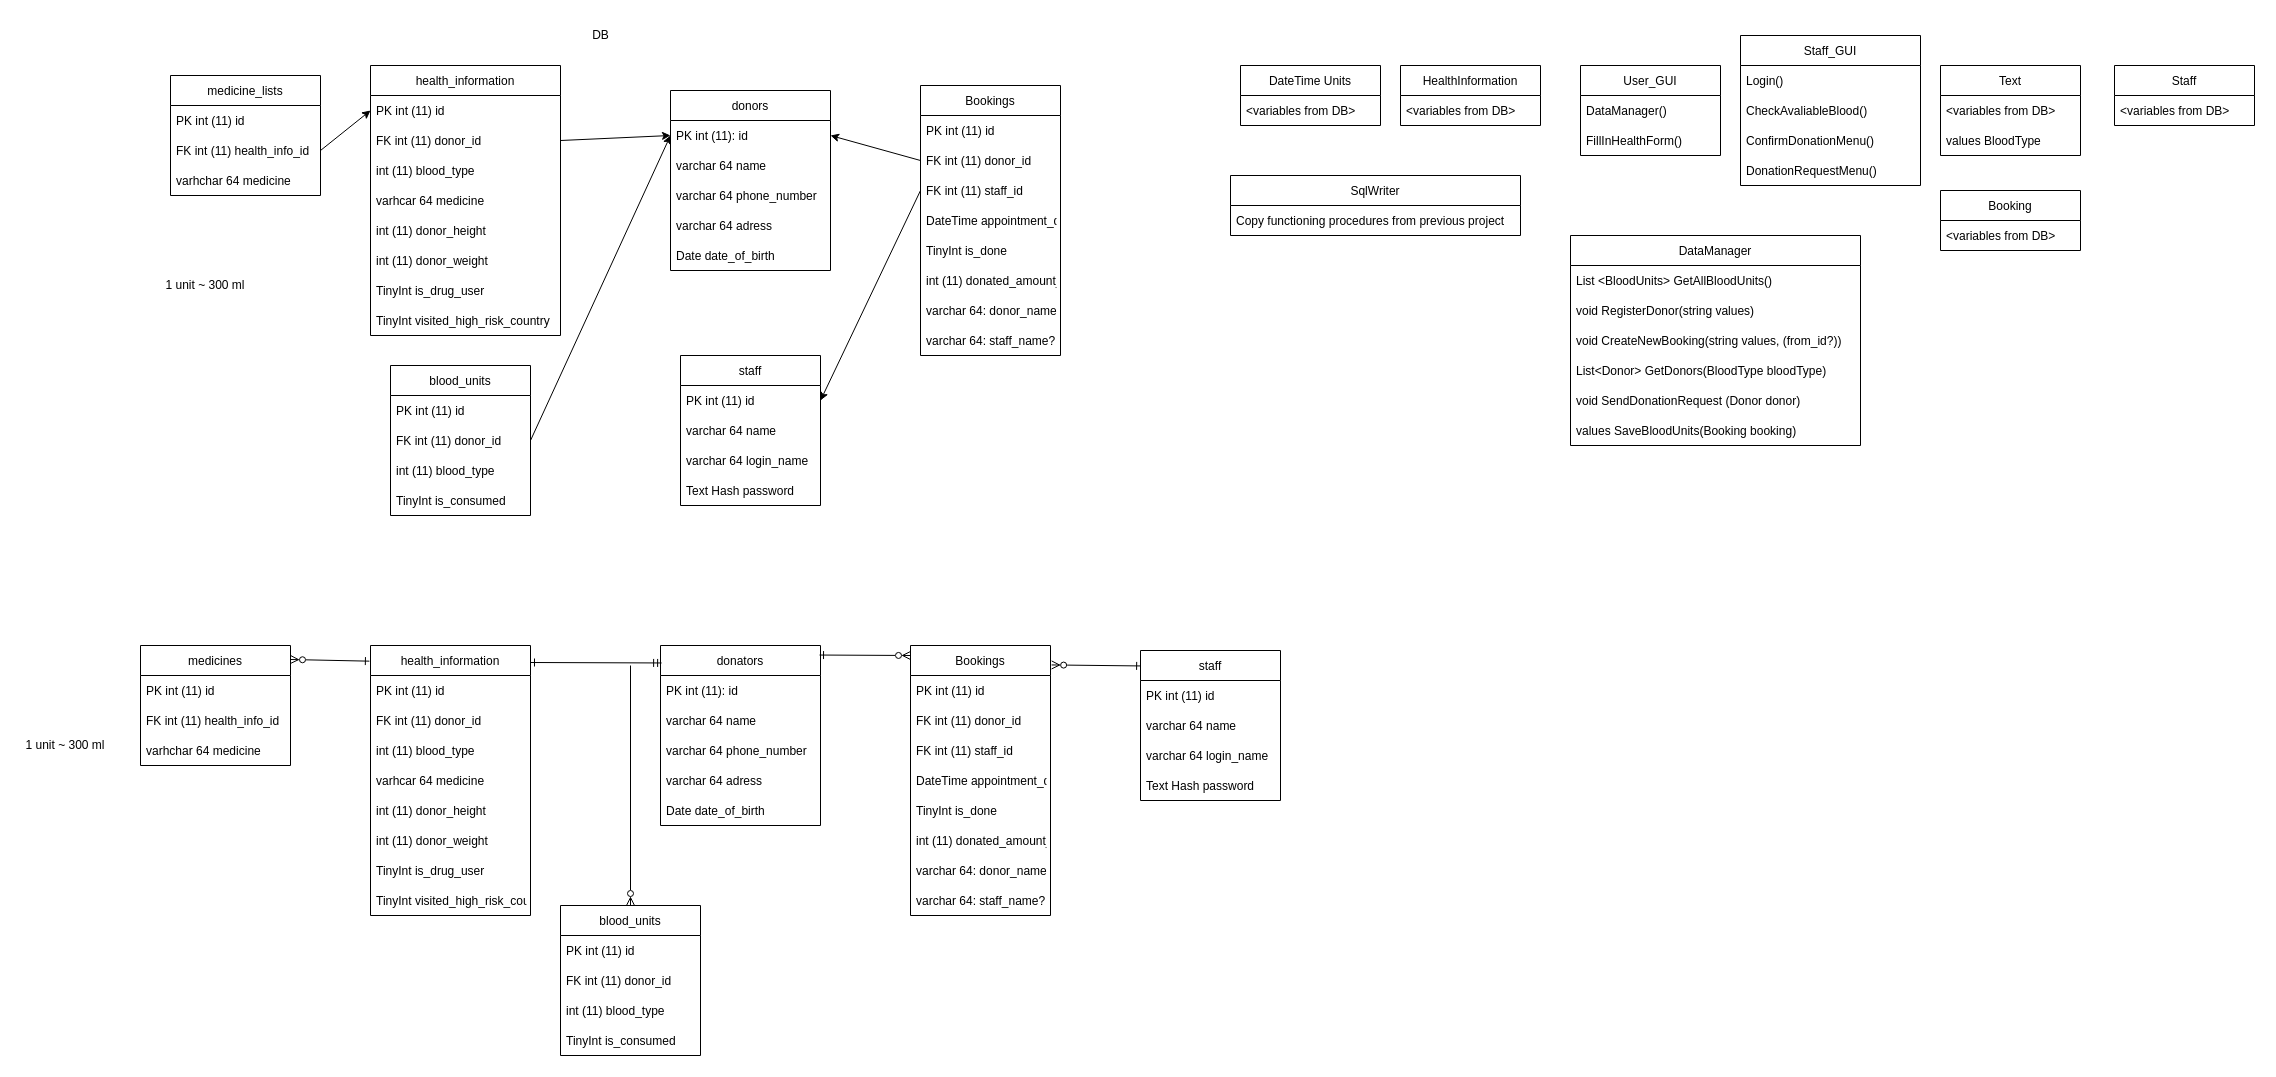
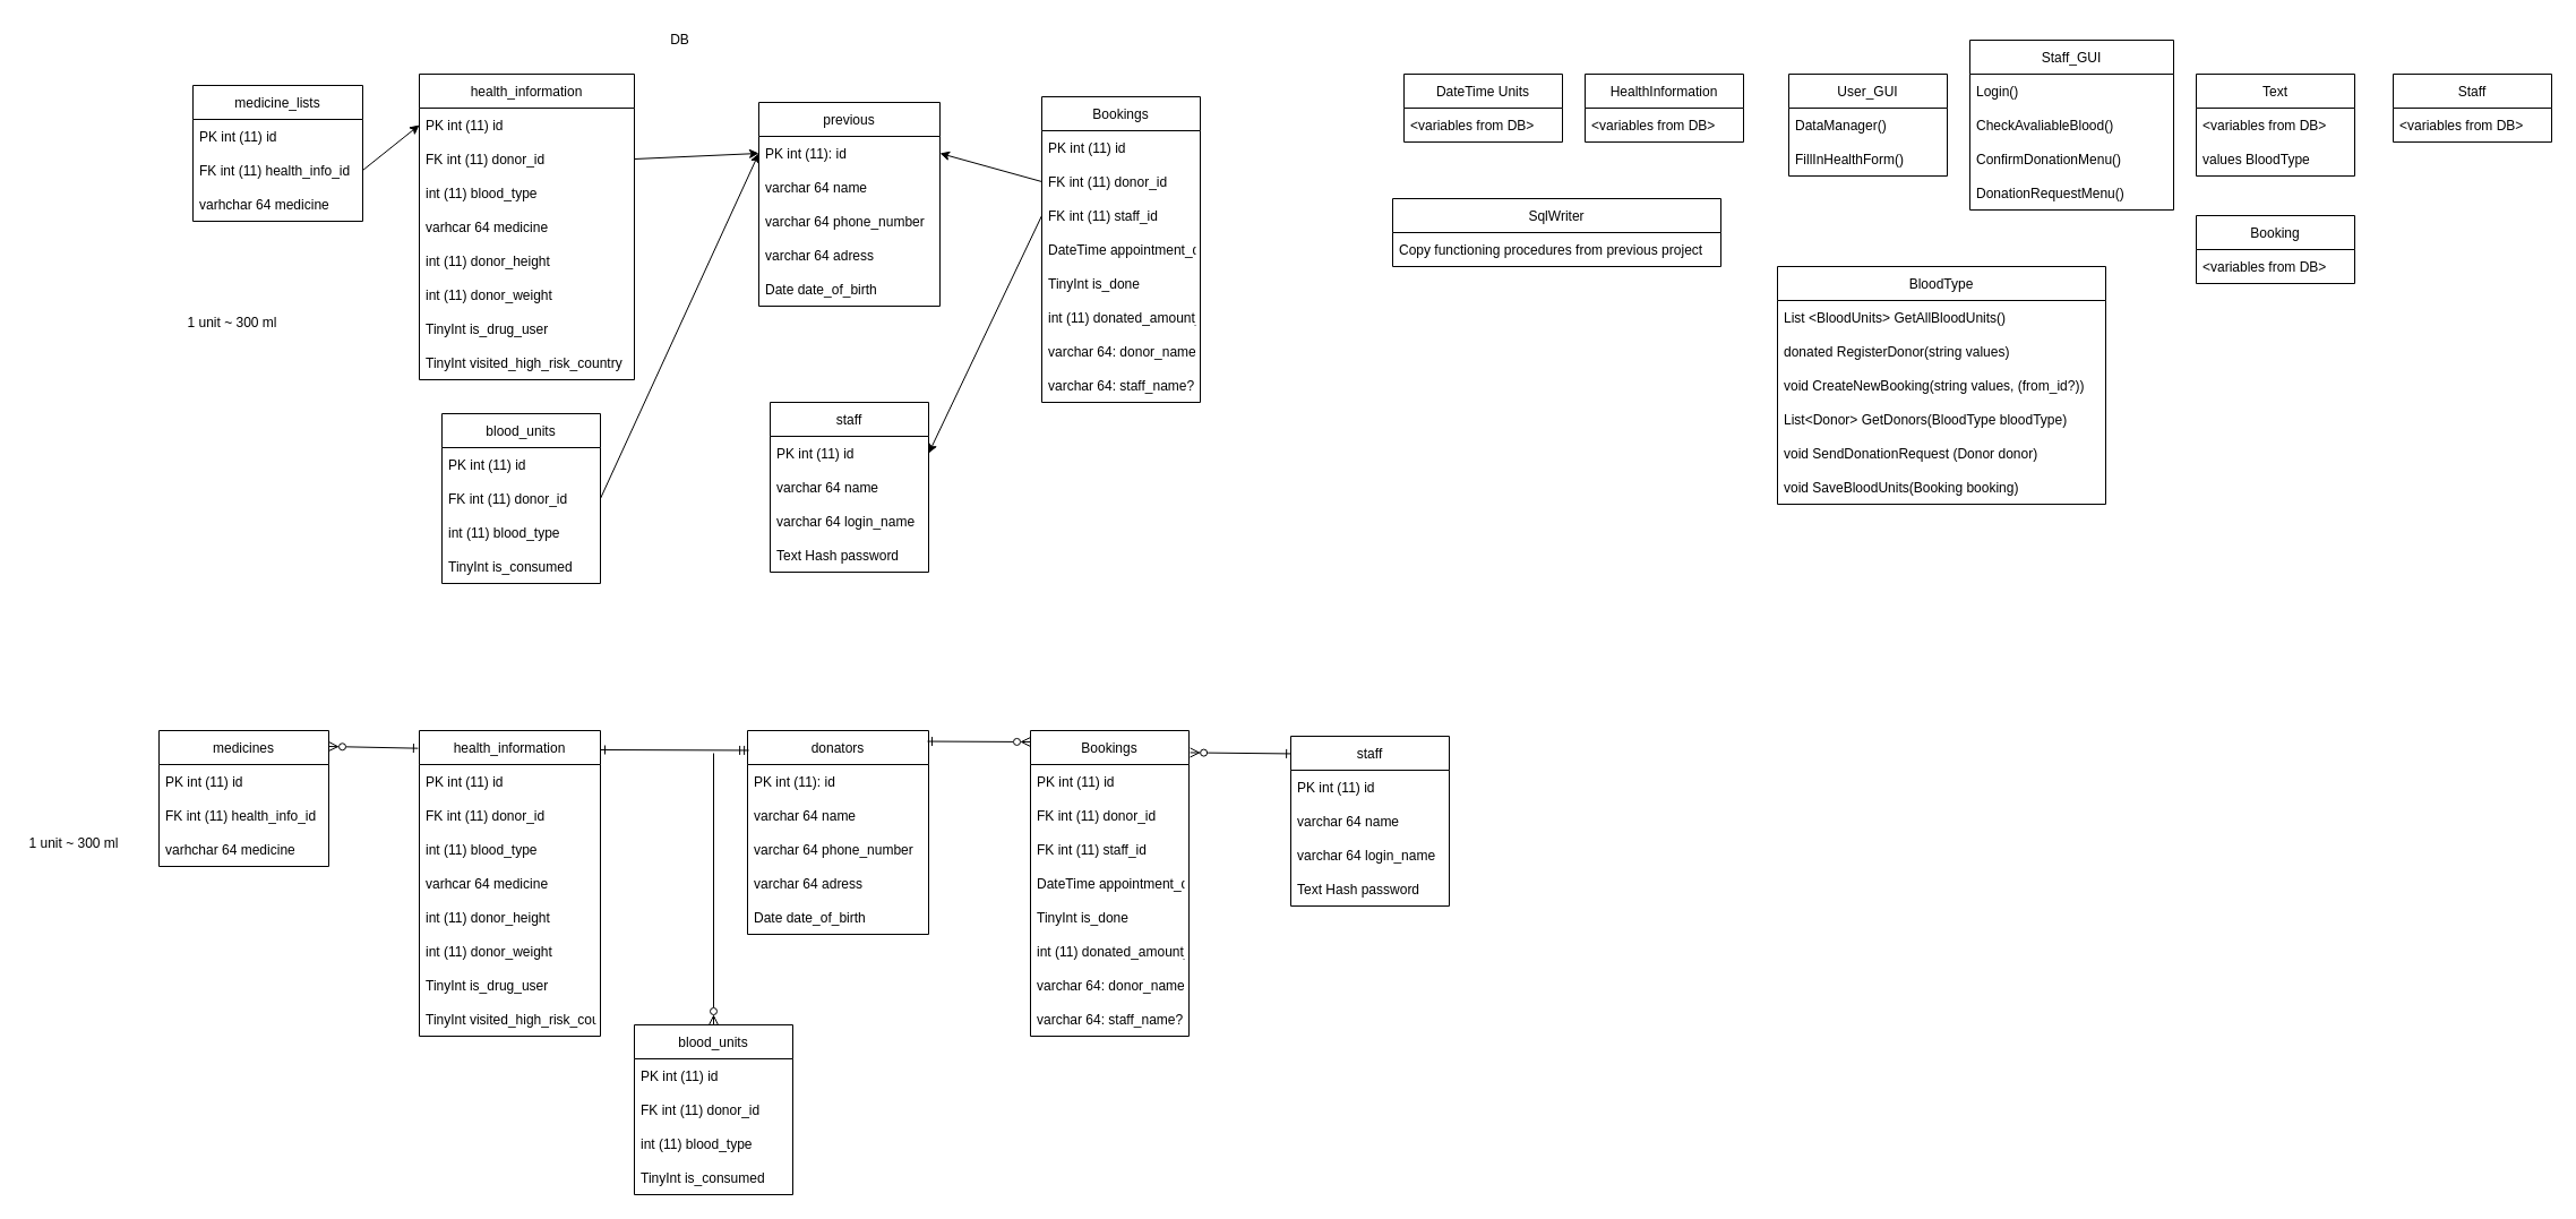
- <mxCell id="11" value="donors" style="swimlane;fontStyle=0;childLayout=stackLayout;horizontal=1;startSize=30;horizontalStack=0;resizeParent=1;resizeParentMax=0;resizeLast=0;collapsible=1;marginBottom=0;" vertex="1" parent="1"><mxGeometry x="670" y="90" width="160" height="180" as="geometry" /></mxCell>
+ <mxCell id="11" value="previous" style="swimlane;fontStyle=0;childLayout=stackLayout;horizontal=1;startSize=30;horizontalStack=0;resizeParent=1;resizeParentMax=0;resizeLast=0;collapsible=1;marginBottom=0;" vertex="1" parent="1"><mxGeometry x="670" y="90" width="160" height="180" as="geometry" /></mxCell>
- <mxCell id="112" value="DataManager" style="swimlane;fontStyle=0;childLayout=stackLayout;horizontal=1;startSize=30;horizontalStack=0;resizeParent=1;resizeParentMax=0;resizeLast=0;collapsible=1;marginBottom=0;" vertex="1" parent="1"><mxGeometry x="1570" y="235" width="290" height="210" as="geometry" /></mxCell>
+ <mxCell id="112" value="BloodType" style="swimlane;fontStyle=0;childLayout=stackLayout;horizontal=1;startSize=30;horizontalStack=0;resizeParent=1;resizeParentMax=0;resizeLast=0;collapsible=1;marginBottom=0;" vertex="1" parent="1"><mxGeometry x="1570" y="235" width="290" height="210" as="geometry" /></mxCell>
- <mxCell id="114" value="void RegisterDonor(string values)" style="text;strokeColor=none;fillColor=none;align=left;verticalAlign=middle;spacingLeft=4;spacingRight=4;overflow=hidden;points=[[0,0.5],[1,0.5]];portConstraint=eastwest;rotatable=0;" vertex="1" parent="112"><mxGeometry y="60" width="290" height="30" as="geometry" /></mxCell>
+ <mxCell id="114" value="donated RegisterDonor(string values)" style="text;strokeColor=none;fillColor=none;align=left;verticalAlign=middle;spacingLeft=4;spacingRight=4;overflow=hidden;points=[[0,0.5],[1,0.5]];portConstraint=eastwest;rotatable=0;" vertex="1" parent="112"><mxGeometry y="60" width="290" height="30" as="geometry" /></mxCell>
- <mxCell id="118" value="values SaveBloodUnits(Booking booking)" style="text;strokeColor=none;fillColor=none;align=left;verticalAlign=middle;spacingLeft=4;spacingRight=4;overflow=hidden;points=[[0,0.5],[1,0.5]];portConstraint=eastwest;rotatable=0;" vertex="1" parent="112"><mxGeometry y="180" width="290" height="30" as="geometry" /></mxCell>
+ <mxCell id="118" value="void SaveBloodUnits(Booking booking)" style="text;strokeColor=none;fillColor=none;align=left;verticalAlign=middle;spacingLeft=4;spacingRight=4;overflow=hidden;points=[[0,0.5],[1,0.5]];portConstraint=eastwest;rotatable=0;" vertex="1" parent="112"><mxGeometry y="180" width="290" height="30" as="geometry" /></mxCell>
